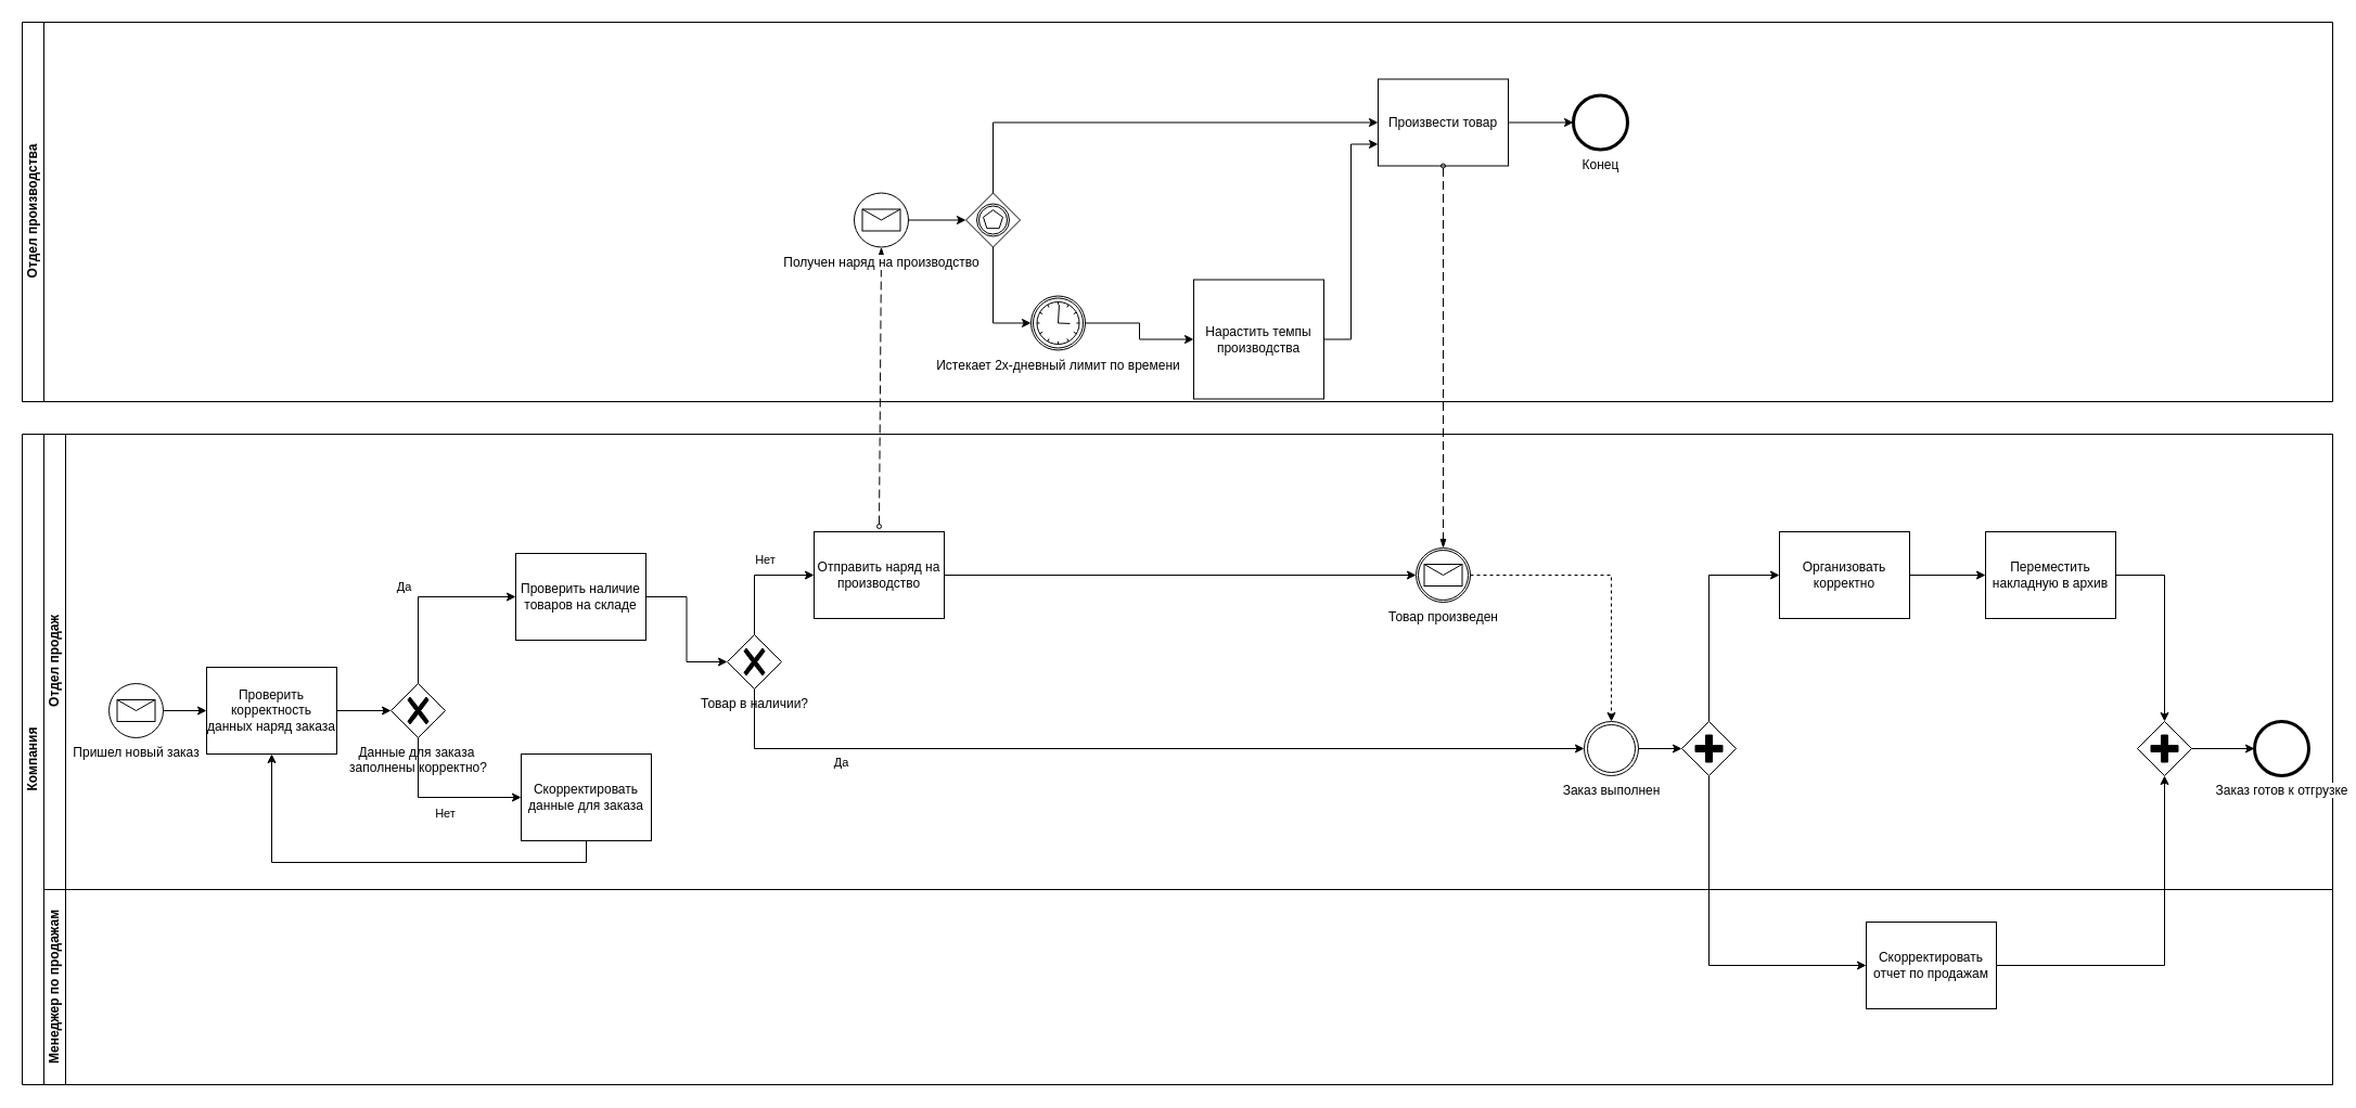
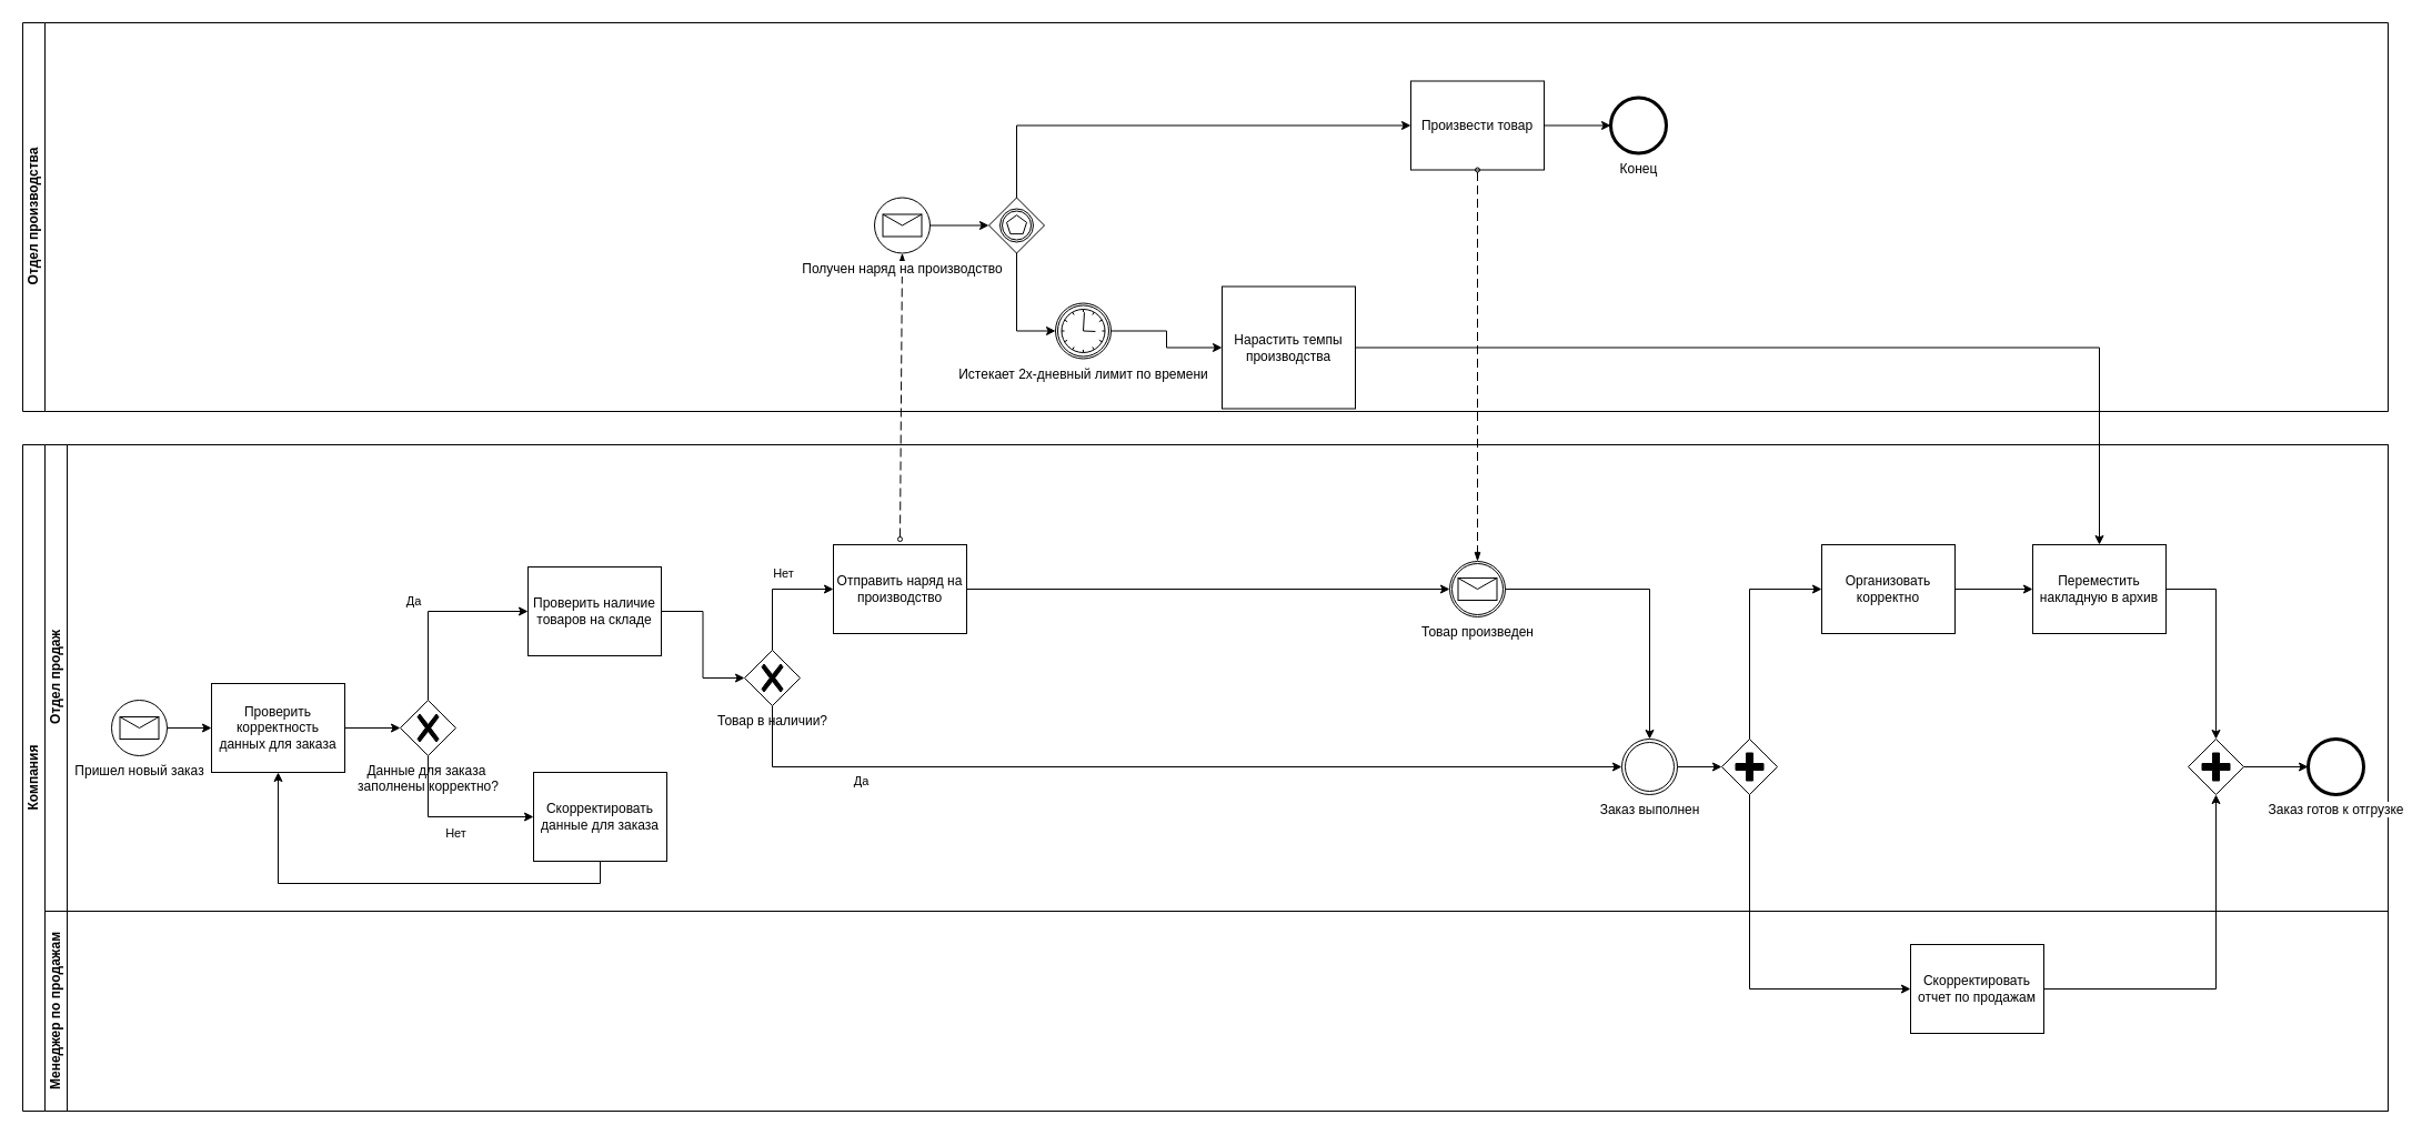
- <mxCell id="53" style="edgeStyle=orthogonalEdgeStyle;rounded=0;orthogonalLoop=1;jettySize=auto;html=1;exitX=1;exitY=0.5;exitDx=0;exitDy=0;exitPerimeter=0;entryX=0;entryY=0.75;entryDx=0;entryDy=0;entryPerimeter=0;" edge="1" parent="41" source="51" target="42"><mxGeometry relative="1" as="geometry" /></mxCell>
+ <mxCell id="53" style="edgeStyle=orthogonalEdgeStyle;rounded=0;orthogonalLoop=1;jettySize=auto;html=1;exitX=1;exitY=0.5;exitDx=0;exitDy=0;exitPerimeter=0;" edge="1" parent="41" source="51" target="26"><mxGeometry relative="1" as="geometry" /></mxCell>
- <mxCell id="34" style="edgeStyle=orthogonalEdgeStyle;rounded=0;orthogonalLoop=1;jettySize=auto;html=1;exitX=1;exitY=0.5;exitDx=0;exitDy=0;exitPerimeter=0;entryX=0.5;entryY=0;entryDx=0;entryDy=0;entryPerimeter=0;dashed=1;" edge="1" parent="3" source="32" target="21"><mxGeometry relative="1" as="geometry" /></mxCell>
+ <mxCell id="34" style="edgeStyle=orthogonalEdgeStyle;rounded=0;orthogonalLoop=1;jettySize=auto;html=1;exitX=1;exitY=0.5;exitDx=0;exitDy=0;exitPerimeter=0;entryX=0.5;entryY=0;entryDx=0;entryDy=0;entryPerimeter=0;" edge="1" parent="3" source="32" target="21"><mxGeometry relative="1" as="geometry" /></mxCell>
- <mxCell id="5" value="Проверить корректность данных наряд заказа" style="points=[[0.25,0,0],[0.5,0,0],[0.75,0,0],[1,0.25,0],[1,0.5,0],[1,0.75,0],[0.75,1,0],[0.5,1,0],[0.25,1,0],[0,0.75,0],[0,0.5,0],[0,0.25,0]];shape=mxgraph.bpmn.task2;whiteSpace=wrap;rectStyle=rounded;size=10;html=1;container=1;expand=0;collapsible=0;taskMarker=abstract;" parent="3" vertex="1"><mxGeometry x="150" y="215" width="120" height="80" as="geometry" /></mxCell>
+ <mxCell id="5" value="Проверить корректность данных для заказа" style="points=[[0.25,0,0],[0.5,0,0],[0.75,0,0],[1,0.25,0],[1,0.5,0],[1,0.75,0],[0.75,1,0],[0.5,1,0],[0.25,1,0],[0,0.75,0],[0,0.5,0],[0,0.25,0]];shape=mxgraph.bpmn.task2;whiteSpace=wrap;rectStyle=rounded;size=10;html=1;container=1;expand=0;collapsible=0;taskMarker=abstract;" parent="3" vertex="1"><mxGeometry x="150" y="215" width="120" height="80" as="geometry" /></mxCell>
